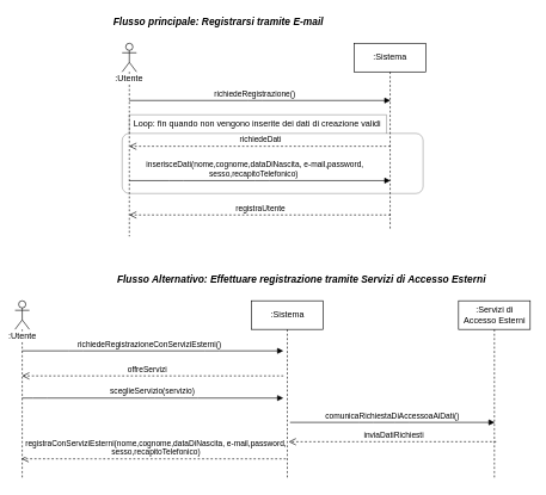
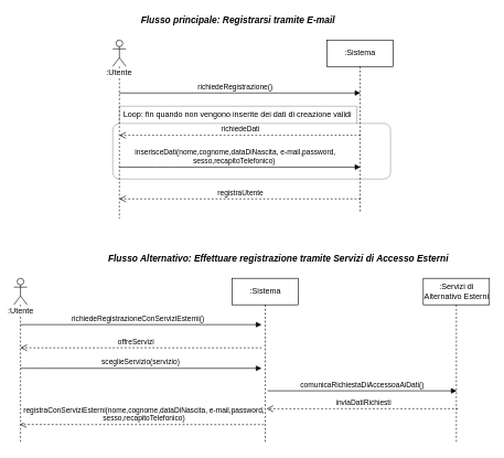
- <mxCell id="4" value="&lt;font style=&quot;font-size: 14px&quot;&gt;&lt;b&gt;&lt;i&gt;Flusso principale: Registrarsi tramite E-mail&lt;/i&gt;&lt;/b&gt;&lt;/font&gt;" style="text;html=1;align=center;verticalAlign=middle;resizable=0;points=[];;autosize=1;" parent="1" vertex="1"><mxGeometry x="149" y="20" width="310" height="20" as="geometry" /></mxCell>
+ <mxCell id="4" value="&lt;font style=&quot;font-size: 14px&quot;&gt;&lt;b&gt;&lt;i&gt;Flusso principale: Registrarsi tramite E-mail&lt;/i&gt;&lt;/b&gt;&lt;/font&gt;" style="text;html=1;align=center;verticalAlign=middle;resizable=0;points=[];;autosize=1;" parent="1" vertex="1"><mxGeometry x="204" y="20" width="310" height="20" as="geometry" /></mxCell>
- <mxCell id="16" value=":Servizi di Accesso Esterni" style="shape=umlLifeline;perimeter=lifelinePerimeter;whiteSpace=wrap;html=1;container=1;collapsible=0;recursiveResize=0;outlineConnect=0;" parent="1" vertex="1"><mxGeometry x="639.5" y="420" width="100" height="250" as="geometry" /></mxCell>
+ <mxCell id="16" value=":Servizi di Alternativo Esterni" style="shape=umlLifeline;perimeter=lifelinePerimeter;whiteSpace=wrap;html=1;container=1;collapsible=0;recursiveResize=0;outlineConnect=0;" parent="1" vertex="1"><mxGeometry x="639.5" y="420" width="100" height="250" as="geometry" /></mxCell>
